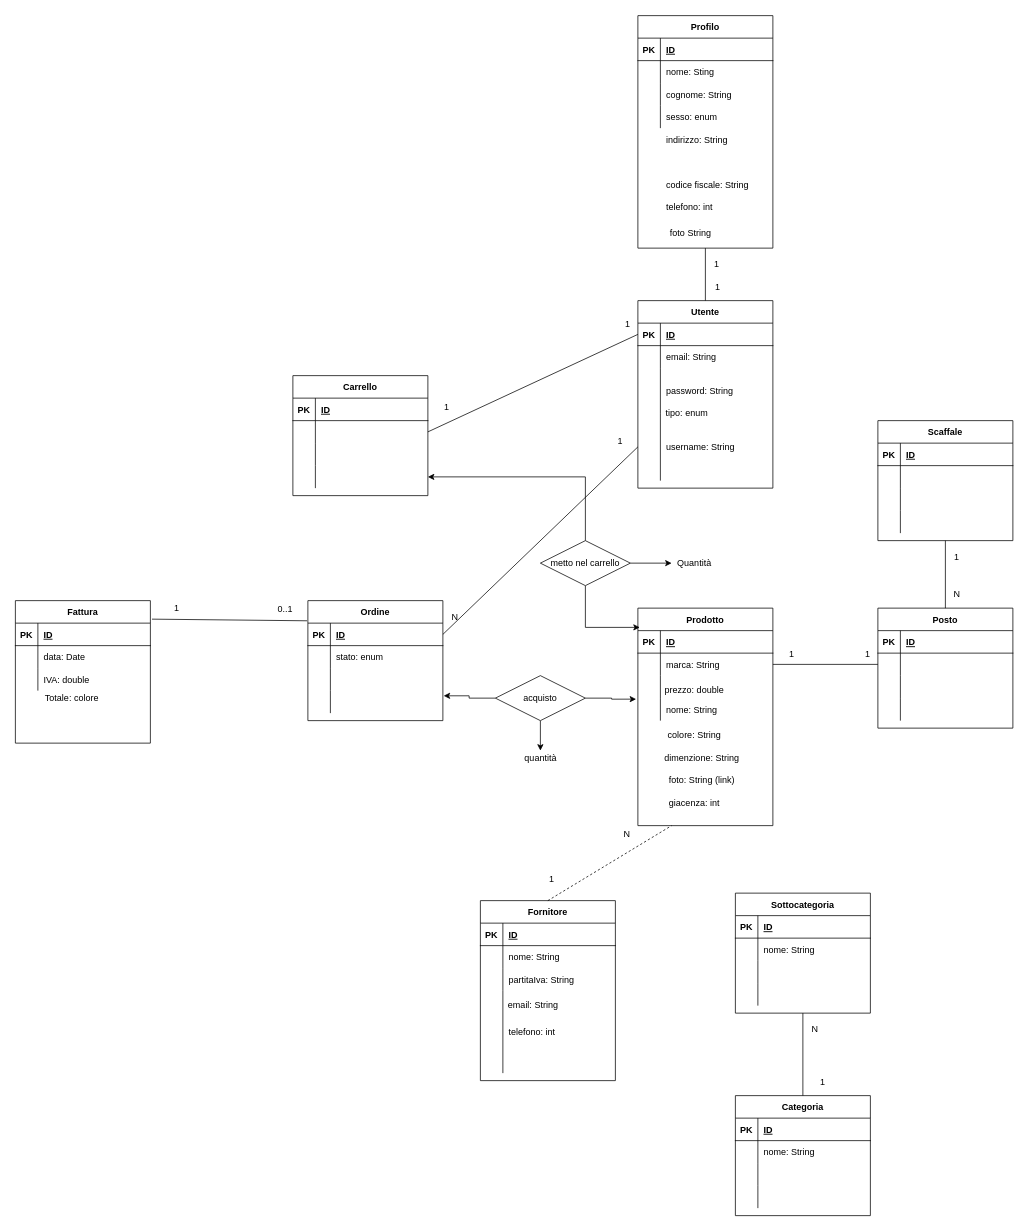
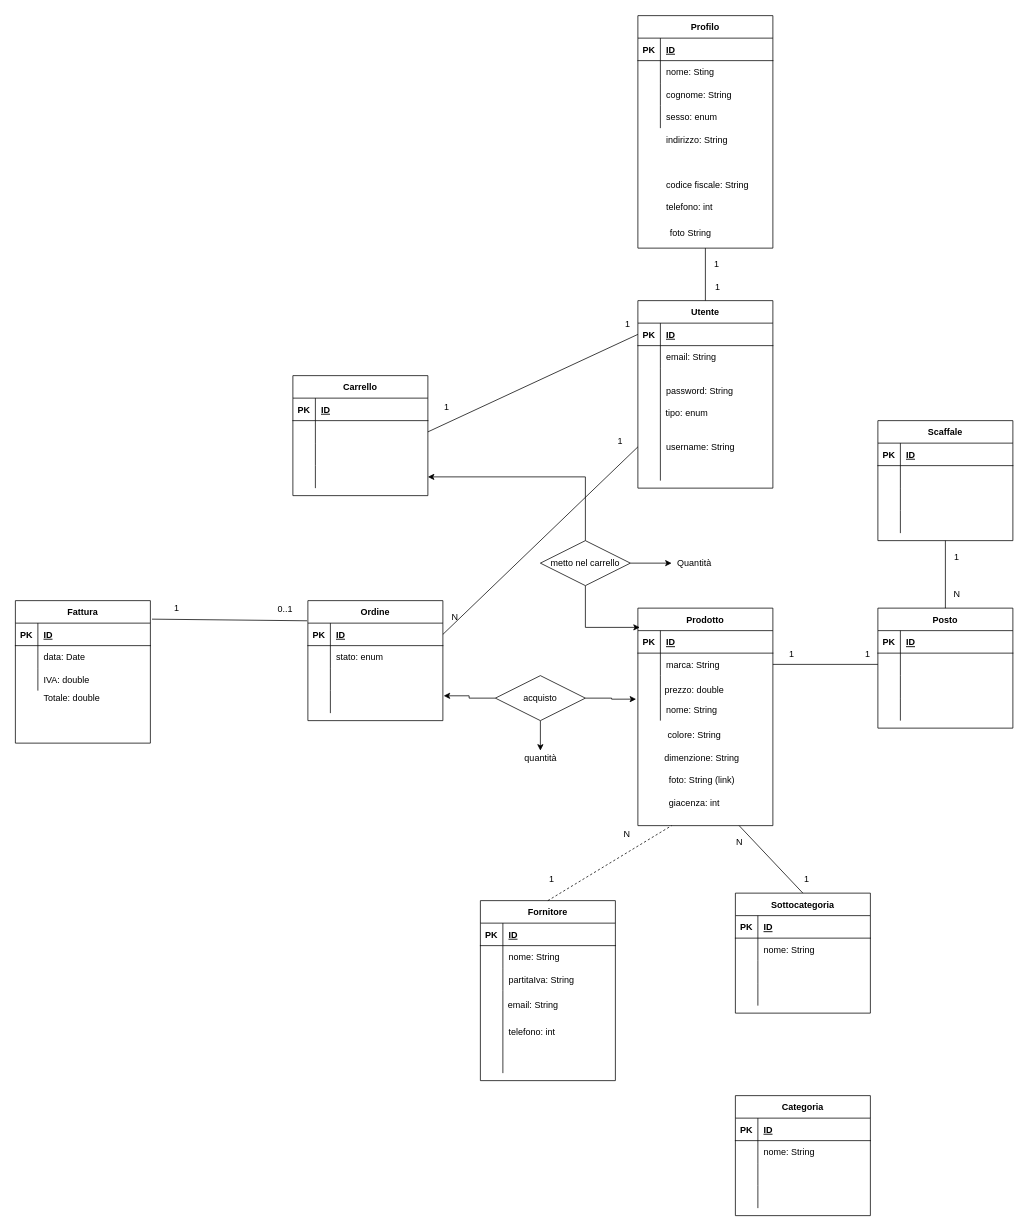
- <mxCell id="188" value="Totale: colore" style="text;html=1;align=center;verticalAlign=middle;resizable=0;points=[];autosize=1;" parent="1" vertex="1"><mxGeometry x="50" y="920" width="90" height="20" as="geometry" /></mxCell>
+ <mxCell id="188" value="Totale: double" style="text;html=1;align=center;verticalAlign=middle;resizable=0;points=[];autosize=1;" parent="1" vertex="1"><mxGeometry x="50" y="920" width="90" height="20" as="geometry" /></mxCell>
+ <mxCell id="139" value="" style="endArrow=none;html=1;rounded=0;exitX=0.75;exitY=1;exitDx=0;exitDy=0;entryX=0.5;entryY=0;entryDx=0;entryDy=0;" parent="1" source="2" target="126" edge="1"><mxGeometry relative="1" as="geometry"><mxPoint x="900" y="1130" as="sourcePoint" /><mxPoint x="1060" y="1130" as="targetPoint" /></mxGeometry></mxCell>
+ <mxCell id="140" value="1" style="resizable=0;html=1;align=left;verticalAlign=bottom;" parent="139" connectable="0" vertex="1"><mxGeometry x="-1" relative="1" as="geometry"><mxPoint x="85" y="80" as="offset" /></mxGeometry></mxCell>
+ <mxCell id="141" value="N" style="resizable=0;html=1;align=right;verticalAlign=bottom;" parent="139" connectable="0" vertex="1"><mxGeometry x="1" relative="1" as="geometry"><mxPoint x="-80.14" y="-60.15" as="offset" /></mxGeometry></mxCell>
- <mxCell id="142" value="" style="endArrow=none;html=1;rounded=0;exitX=0.5;exitY=1;exitDx=0;exitDy=0;entryX=0.5;entryY=0;entryDx=0;entryDy=0;" parent="1" source="126" target="113" edge="1"><mxGeometry relative="1" as="geometry"><mxPoint x="780" y="1400" as="sourcePoint" /><mxPoint x="940" y="1400" as="targetPoint" /></mxGeometry></mxCell>
- <mxCell id="143" value="N" style="resizable=0;html=1;align=left;verticalAlign=bottom;" parent="142" connectable="0" vertex="1"><mxGeometry x="-1" relative="1" as="geometry"><mxPoint x="10" y="30" as="offset" /></mxGeometry></mxCell>
- <mxCell id="144" value="1" style="resizable=0;html=1;align=right;verticalAlign=bottom;" parent="142" connectable="0" vertex="1"><mxGeometry x="1" relative="1" as="geometry"><mxPoint x="30" y="-10" as="offset" /></mxGeometry></mxCell>
